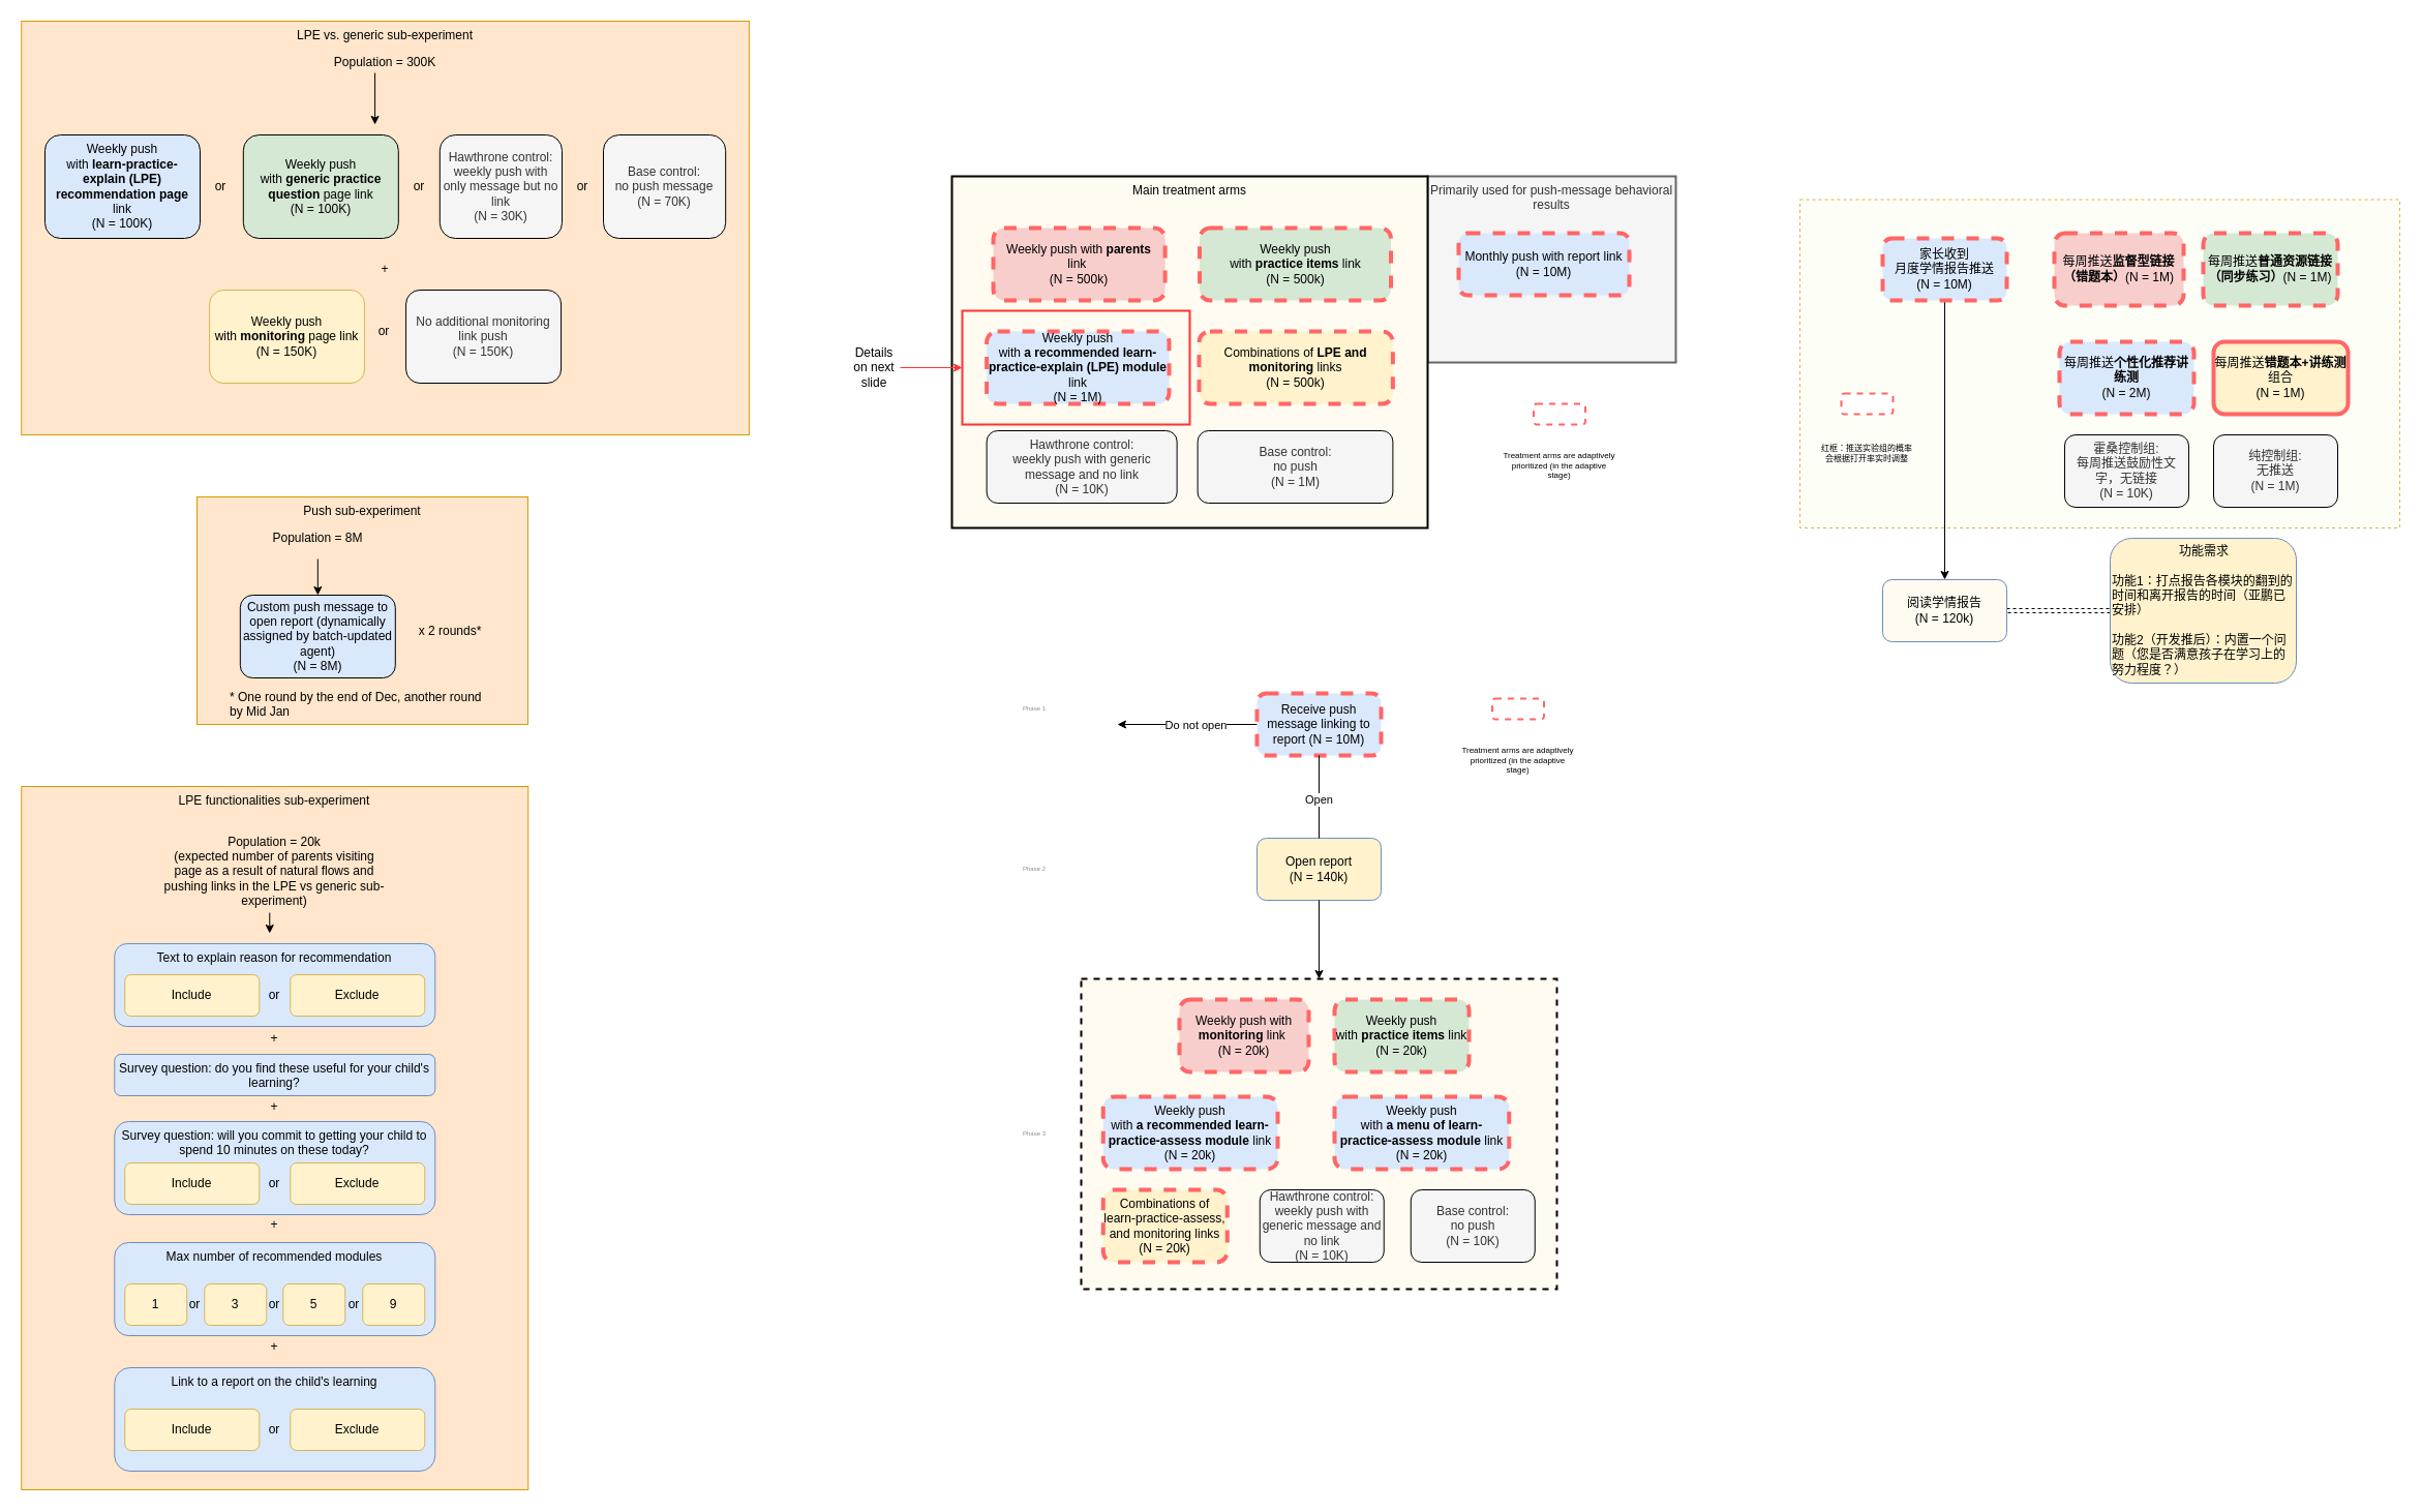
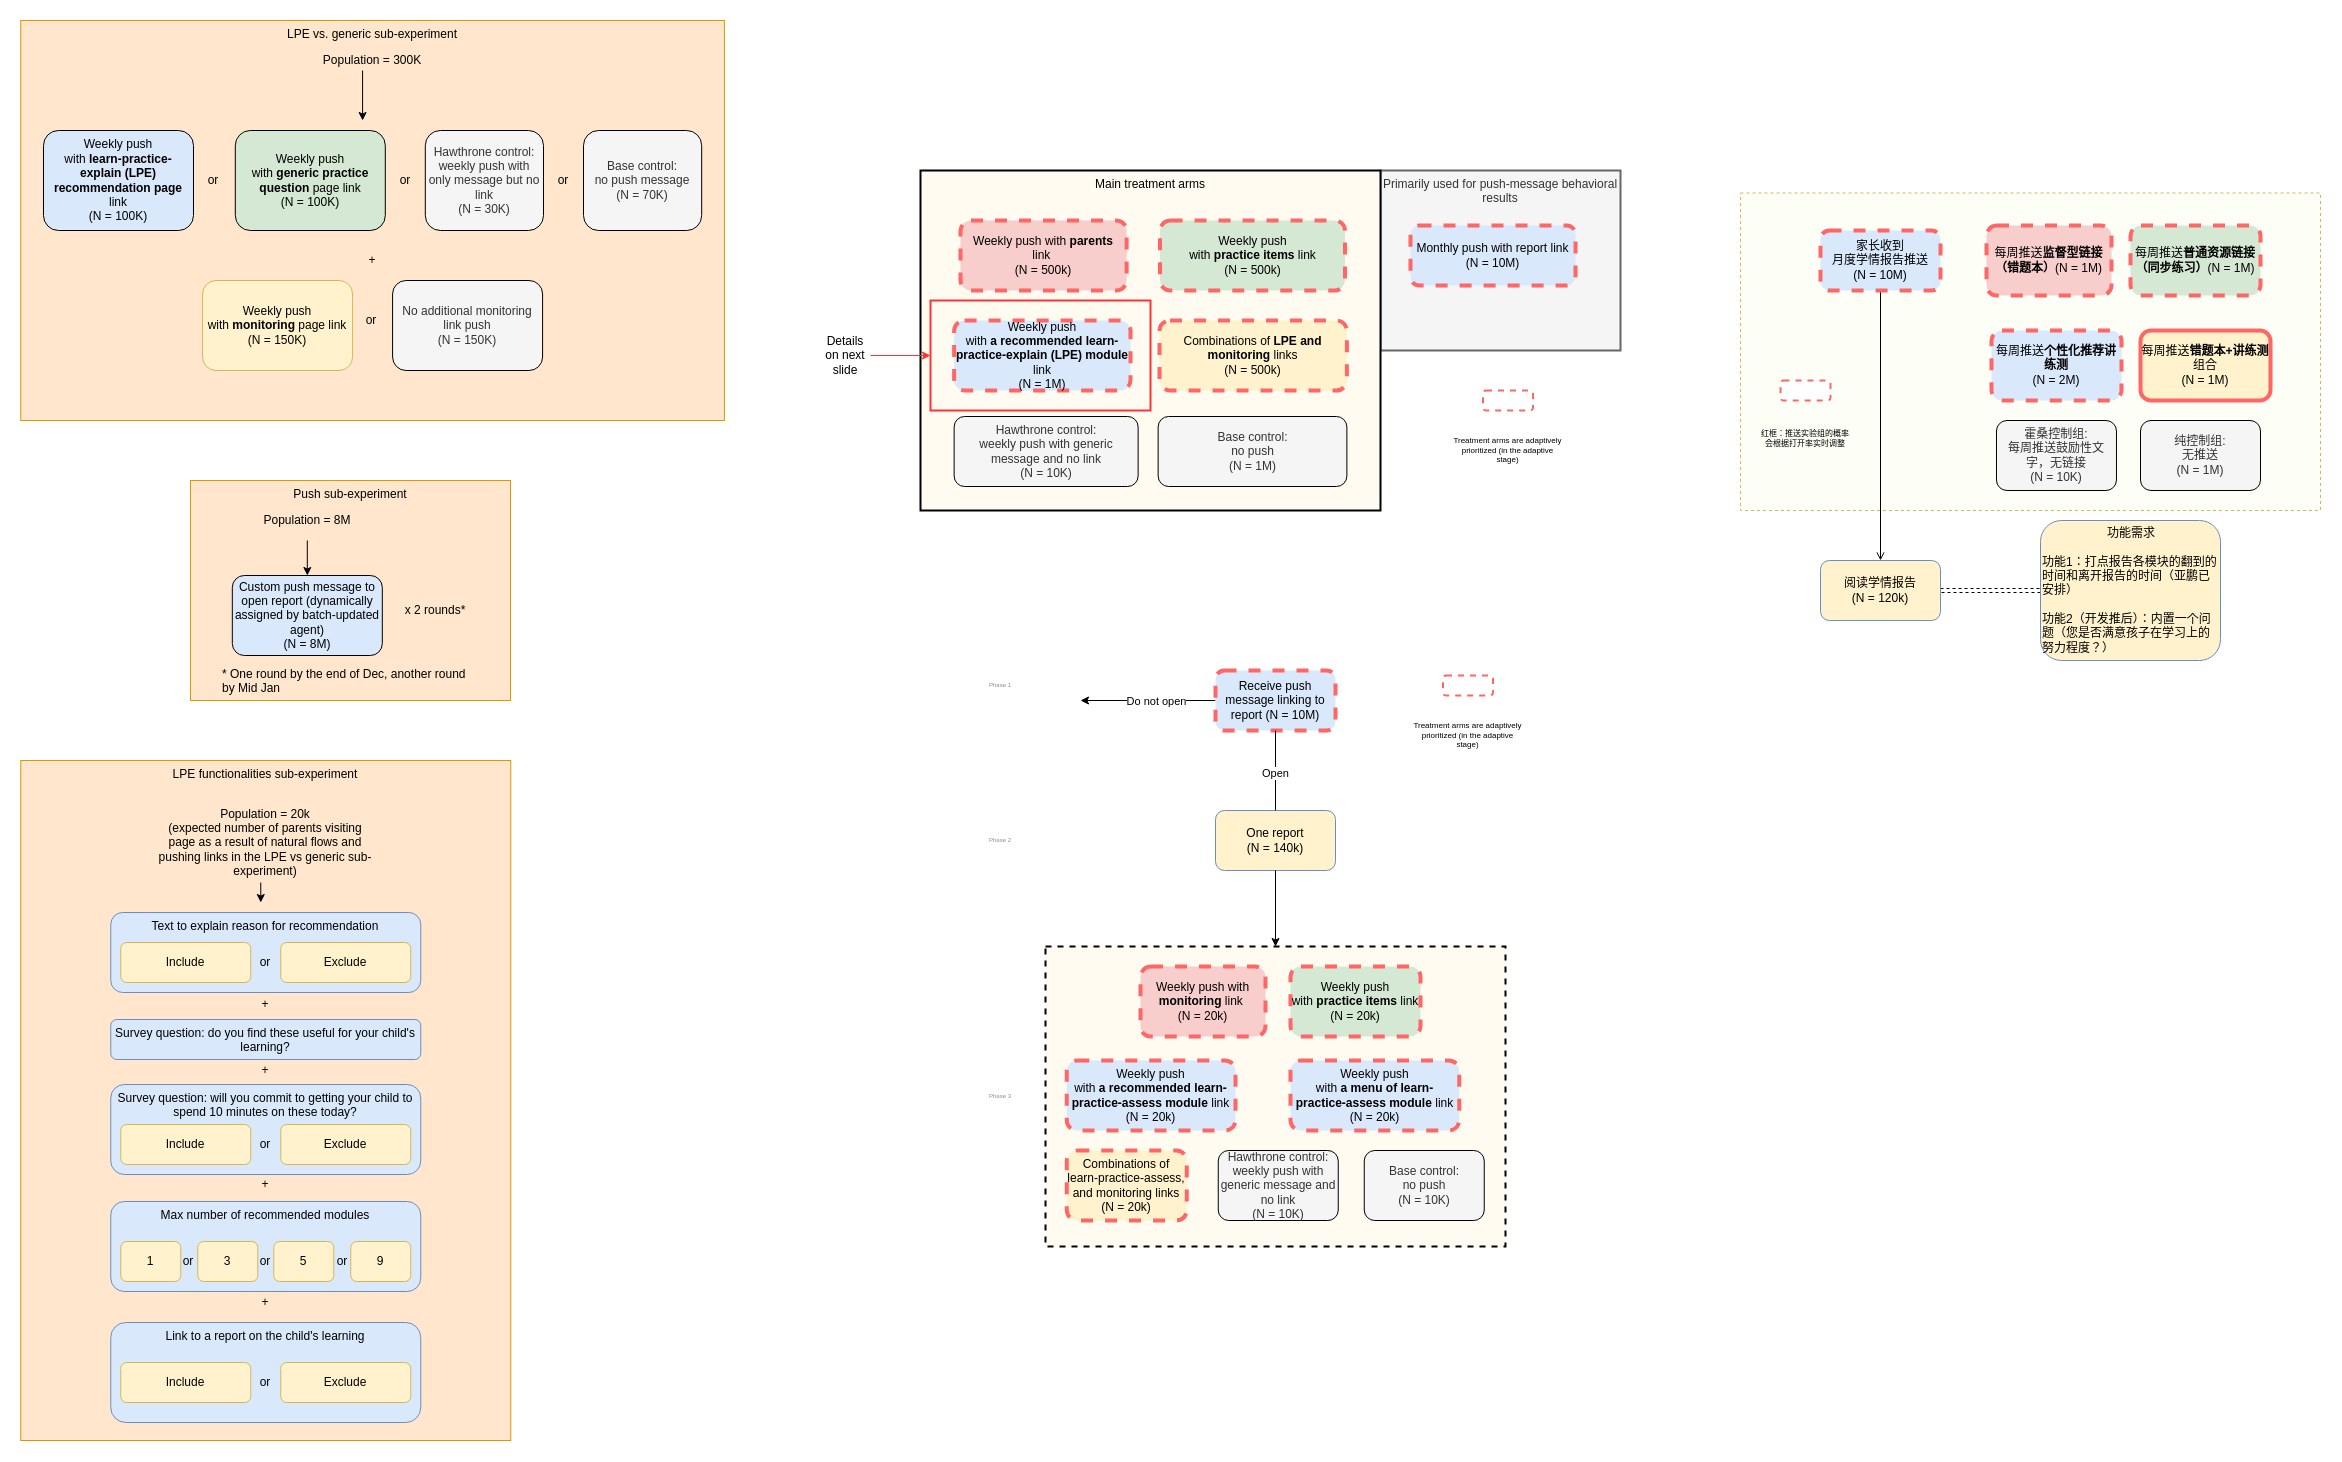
- <mxCell id="3" style="edgeStyle=orthogonalEdgeStyle;rounded=0;orthogonalLoop=1;jettySize=auto;html=1;entryX=0.5;entryY=0;entryDx=0;entryDy=0;" parent="1" source="4" target="6" edge="1"><mxGeometry relative="1" as="geometry" /></mxCell>
+ <mxCell id="3" style="edgeStyle=orthogonalEdgeStyle;rounded=0;orthogonalLoop=1;jettySize=auto;html=1;entryX=0.5;entryY=0;entryDx=0;entryDy=0;endArrow=open;" parent="1" source="4" target="6" edge="1"><mxGeometry relative="1" as="geometry" /></mxCell>
- <mxCell id="6" value="阅读学情报告&lt;br&gt;(N = 120k)" style="rounded=1;whiteSpace=wrap;html=1;strokeColor=#6c8ebf;fillColor=#fffbf0;" parent="1" vertex="1"><mxGeometry x="1820" y="560" width="120" height="60" as="geometry" /></mxCell>
+ <mxCell id="6" value="阅读学情报告&lt;br&gt;(N = 120k)" style="rounded=1;whiteSpace=wrap;html=1;strokeColor=#6c8ebf;fillColor=#FFF2CC;" parent="1" vertex="1"><mxGeometry x="1820" y="560" width="120" height="60" as="geometry" /></mxCell>
- <mxCell id="21" value="Open report&lt;br&gt;(N = 140k)" style="rounded=1;whiteSpace=wrap;html=1;strokeColor=#6c8ebf;fillColor=#FFF2CC;" parent="17" vertex="1"><mxGeometry x="245" y="140" width="120" height="60" as="geometry" /></mxCell>
+ <mxCell id="21" value="One report&lt;br&gt;(N = 140k)" style="rounded=1;whiteSpace=wrap;html=1;strokeColor=#6c8ebf;fillColor=#FFF2CC;" parent="17" vertex="1"><mxGeometry x="245" y="140" width="120" height="60" as="geometry" /></mxCell>
